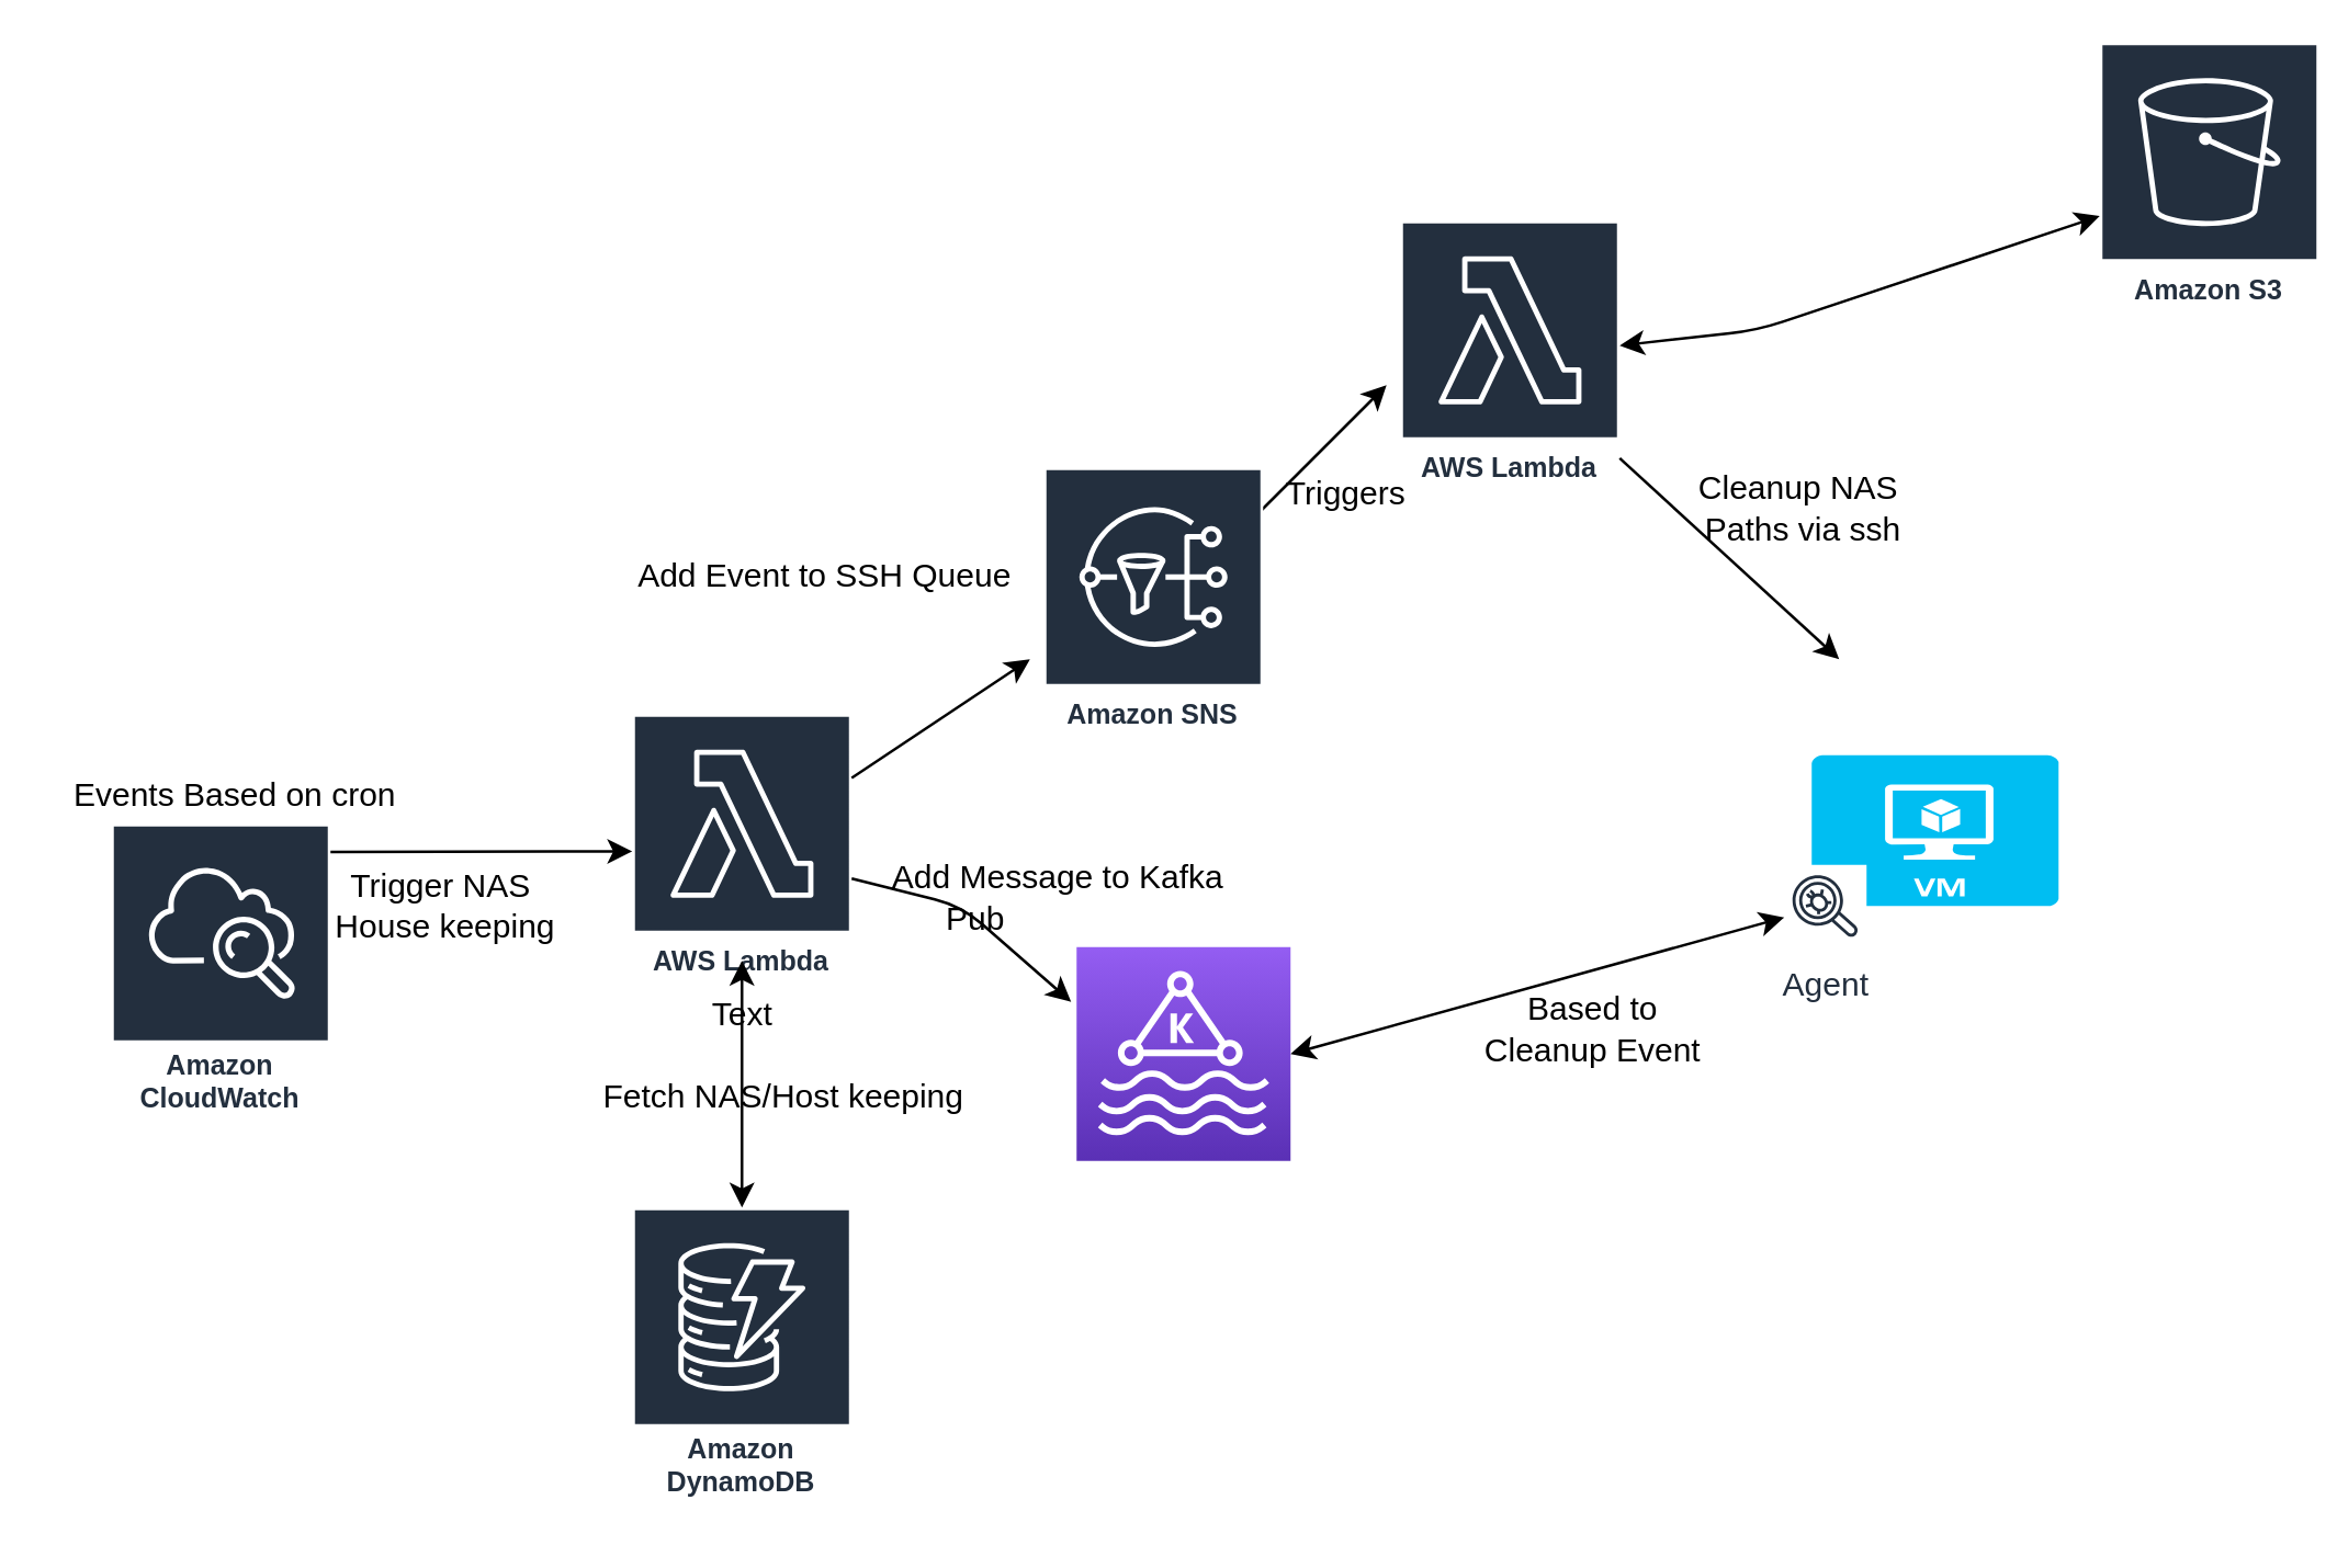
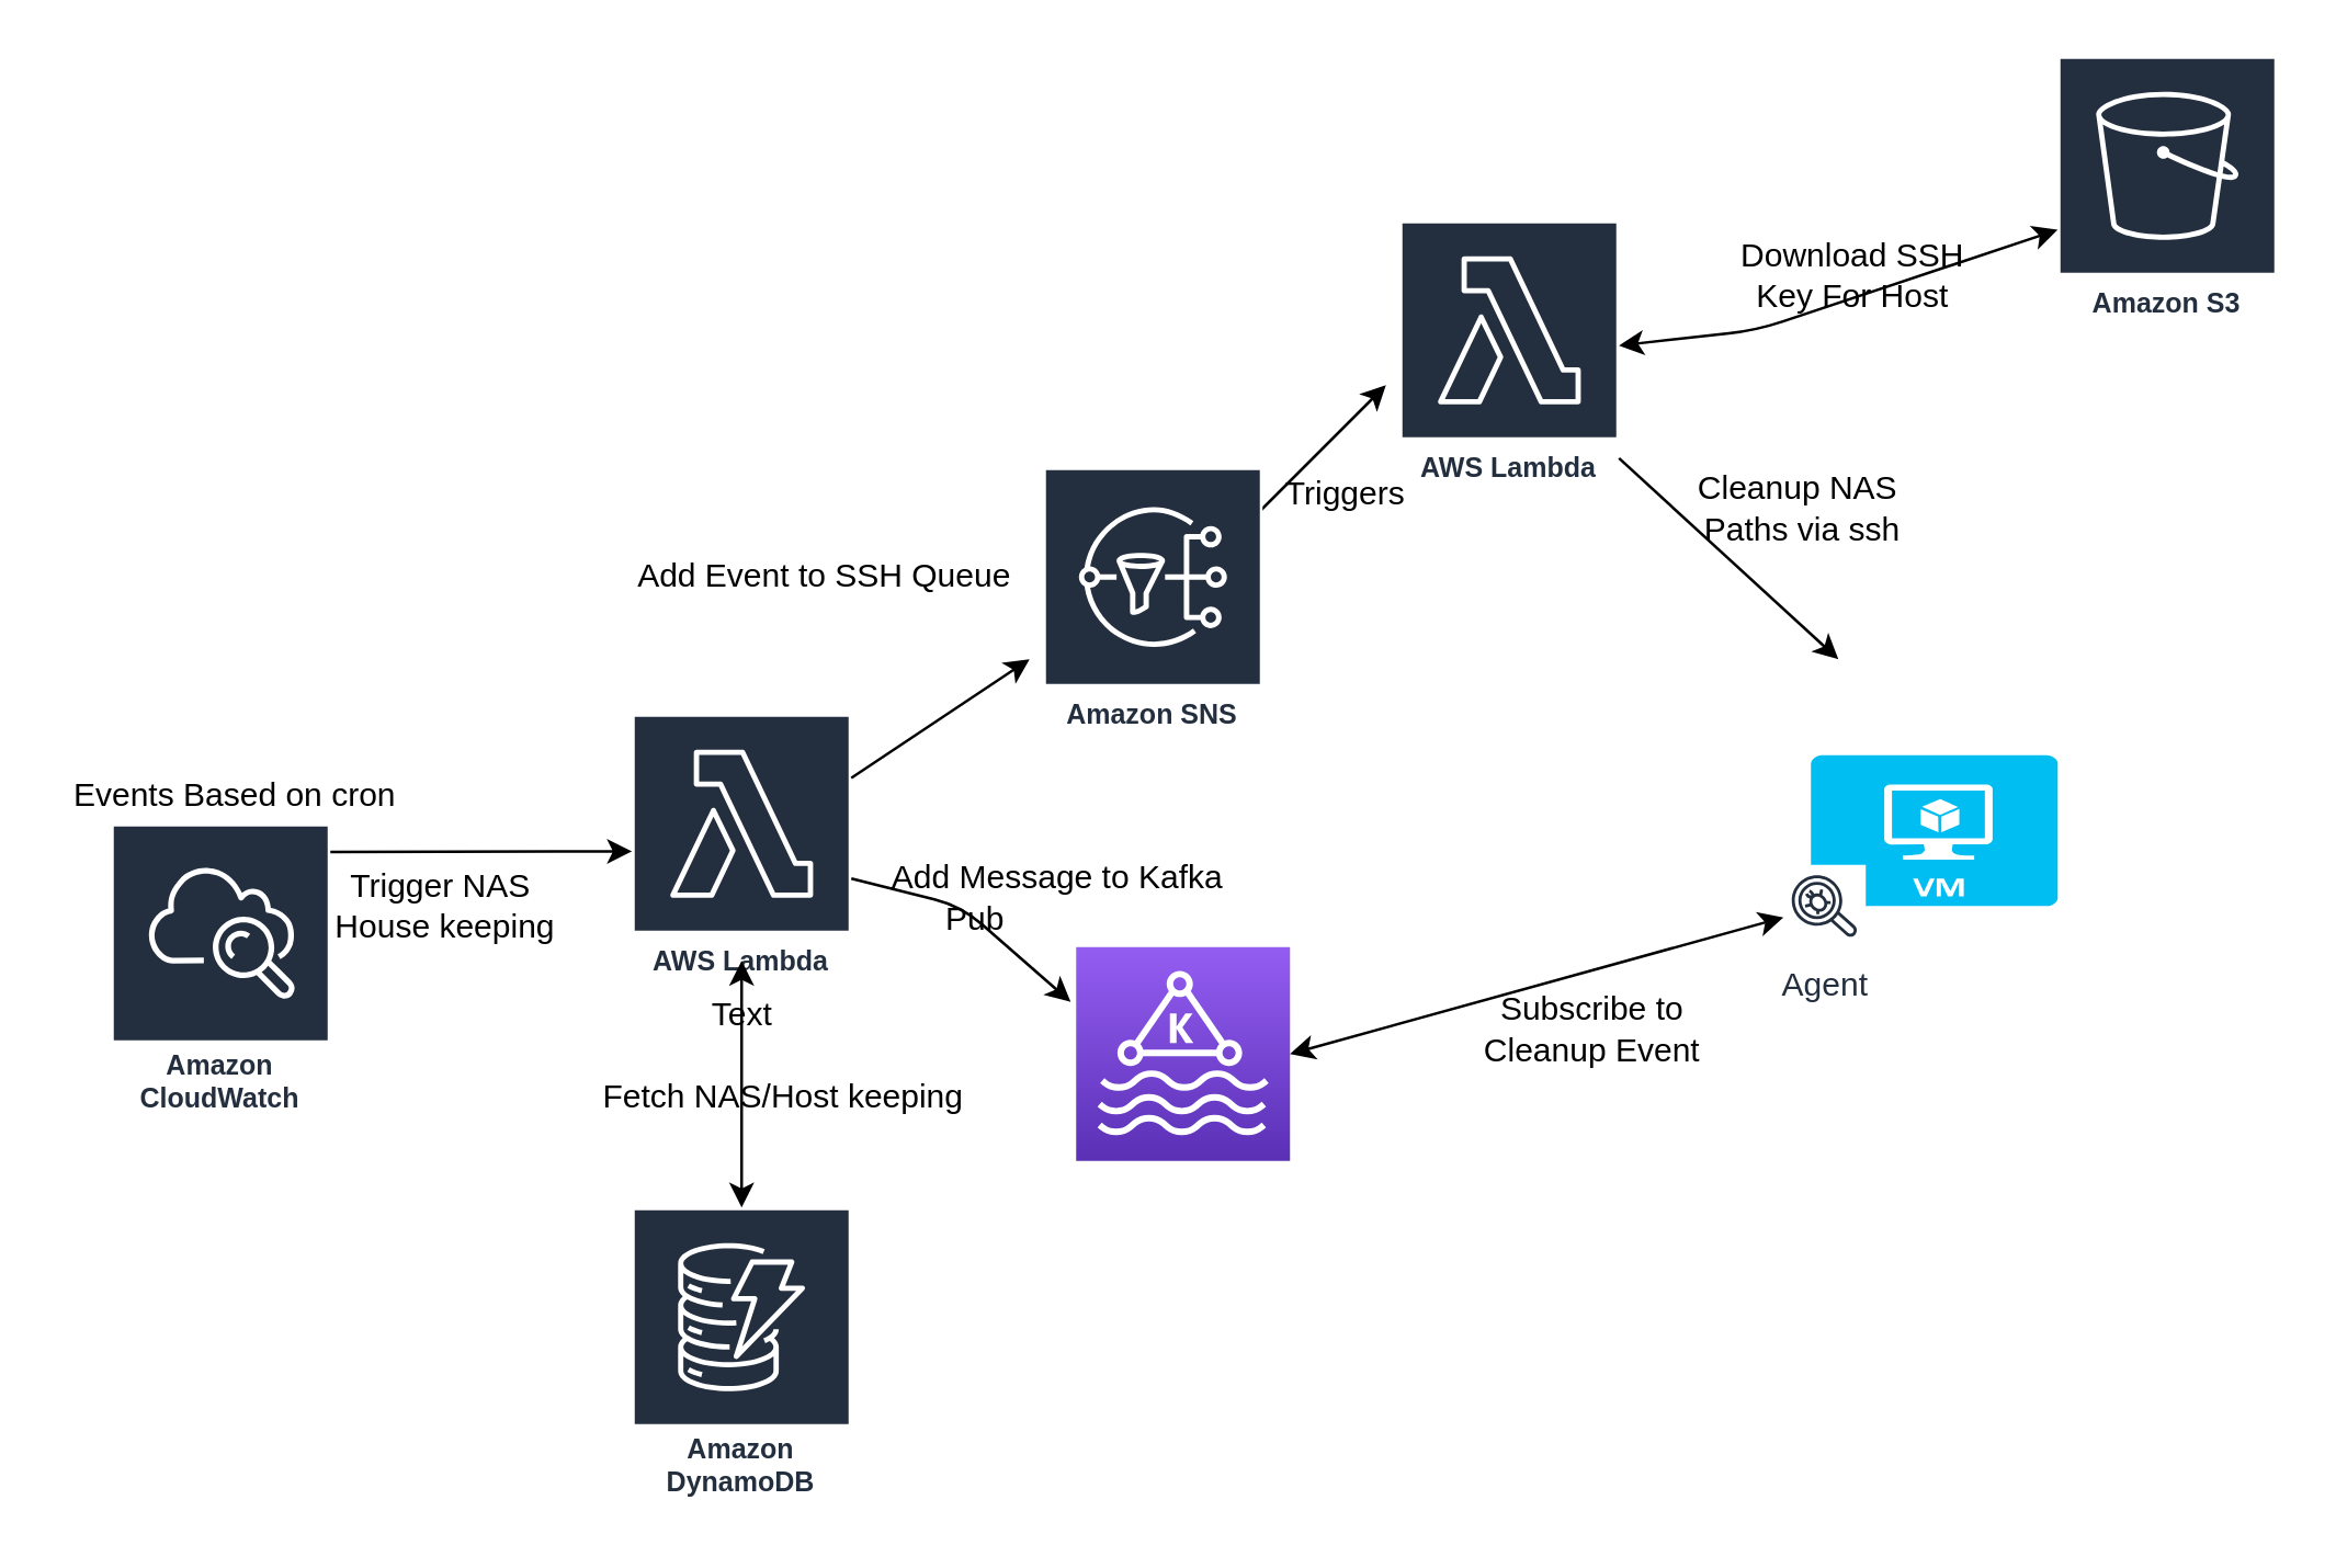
- <mxCell id="17" value="Amazon S3" style="outlineConnect=0;fontColor=#232F3E;gradientColor=none;strokeColor=#ffffff;fillColor=#232F3E;dashed=0;verticalLabelPosition=middle;verticalAlign=bottom;align=center;html=1;whiteSpace=wrap;fontSize=10;fontStyle=1;spacing=3;shape=mxgraph.aws4.productIcon;prIcon=mxgraph.aws4.s3;" parent="1" vertex="1"><mxGeometry x="765" y="15" width="80" height="100" as="geometry" /></mxCell>
+ <mxCell id="17" value="Amazon S3" style="outlineConnect=0;fontColor=#232F3E;gradientColor=none;strokeColor=#ffffff;fillColor=#232F3E;dashed=0;verticalLabelPosition=middle;verticalAlign=bottom;align=center;html=1;whiteSpace=wrap;fontSize=10;fontStyle=1;spacing=3;shape=mxgraph.aws4.productIcon;prIcon=mxgraph.aws4.s3;" parent="1" vertex="1"><mxGeometry x="750" y="20" width="80" height="100" as="geometry" /></mxCell>
+ <mxCell id="19" value="Download SSH &lt;br&gt;Key For Host" style="text;html=1;align=center;verticalAlign=middle;resizable=0;points=[];autosize=1;strokeColor=none;" parent="1" vertex="1"><mxGeometry x="625" y="85" width="100" height="30" as="geometry" /></mxCell>
- <mxCell id="26" value="Based to &lt;br&gt;Cleanup Event" style="text;html=1;align=center;verticalAlign=middle;resizable=0;points=[];autosize=1;strokeColor=none;" parent="1" vertex="1"><mxGeometry x="535" y="360" width="90" height="30" as="geometry" /></mxCell>
+ <mxCell id="26" value="Subscribe to &lt;br&gt;Cleanup Event" style="text;html=1;align=center;verticalAlign=middle;resizable=0;points=[];autosize=1;strokeColor=none;" parent="1" vertex="1"><mxGeometry x="535" y="360" width="90" height="30" as="geometry" /></mxCell>
